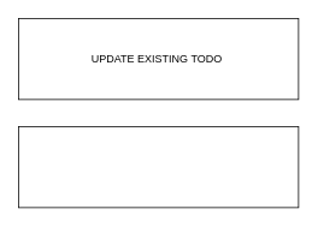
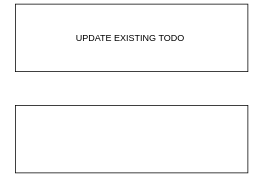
- <mxCell id="2" value="UPDATE EXISTING TODO&amp;nbsp;" style="whiteSpace=wrap;html=1;" vertex="1" parent="1"><mxGeometry x="20" y="20" width="310" height="90" as="geometry" /></mxCell>
+ <mxCell id="2" value="UPDATE EXISTING TODO&amp;nbsp;" style="whiteSpace=wrap;html=1;" vertex="1" parent="1"><mxGeometry x="20" y="5" width="310" height="90" as="geometry" /></mxCell>
